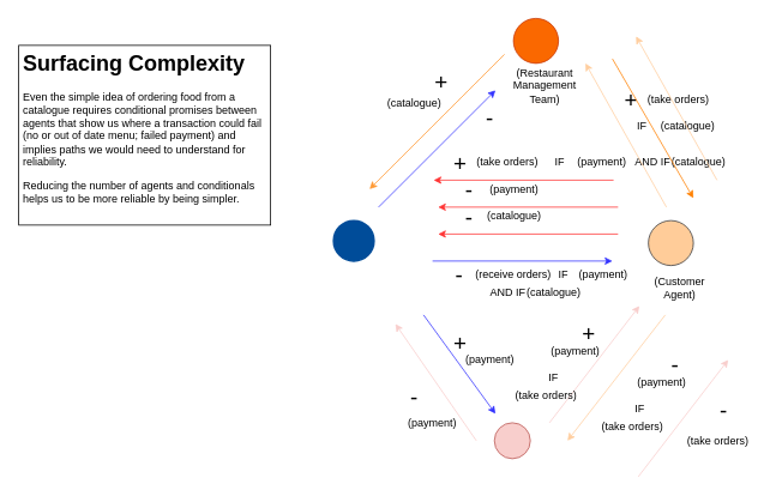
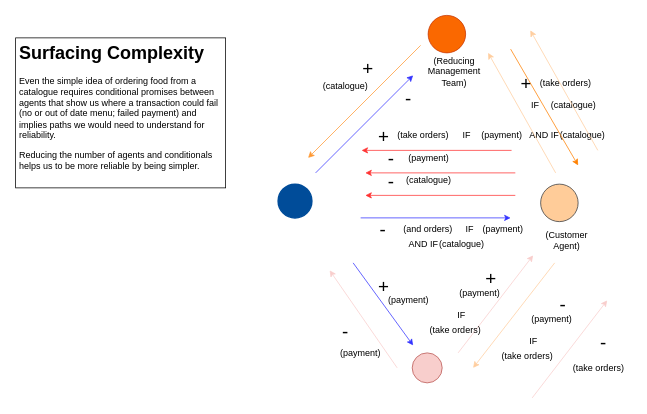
- <mxCell id="39" value="(Restaurant Management Team)" style="text;html=1;strokeColor=none;fillColor=none;align=center;verticalAlign=middle;whiteSpace=wrap;rounded=0;" parent="1" vertex="1"><mxGeometry x="560" y="85" width="90" height="20" as="geometry" /></mxCell>
+ <mxCell id="39" value="(Reducing Management Team)" style="text;html=1;strokeColor=none;fillColor=none;align=center;verticalAlign=middle;whiteSpace=wrap;rounded=0;" parent="1" vertex="1"><mxGeometry x="560" y="85" width="90" height="20" as="geometry" /></mxCell>
- <mxCell id="10" value="(receive orders)" style="text;html=1;strokeColor=none;fillColor=none;align=center;verticalAlign=middle;whiteSpace=wrap;rounded=0;" parent="1" vertex="1"><mxGeometry x="520" y="295" width="100" height="20" as="geometry" /></mxCell>
+ <mxCell id="10" value="(and orders)" style="text;html=1;strokeColor=none;fillColor=none;align=center;verticalAlign=middle;whiteSpace=wrap;rounded=0;" parent="1" vertex="1"><mxGeometry x="520" y="295" width="100" height="20" as="geometry" /></mxCell>
